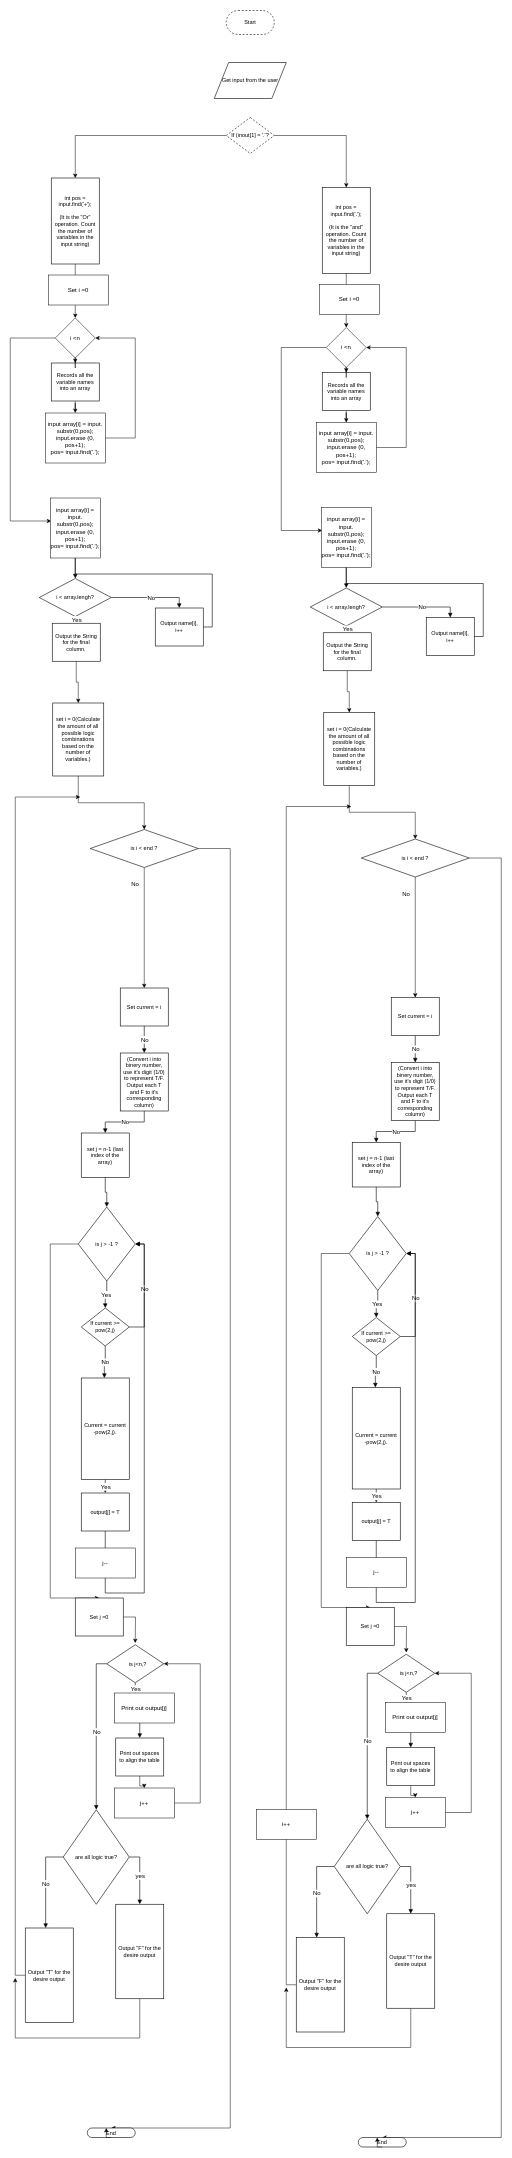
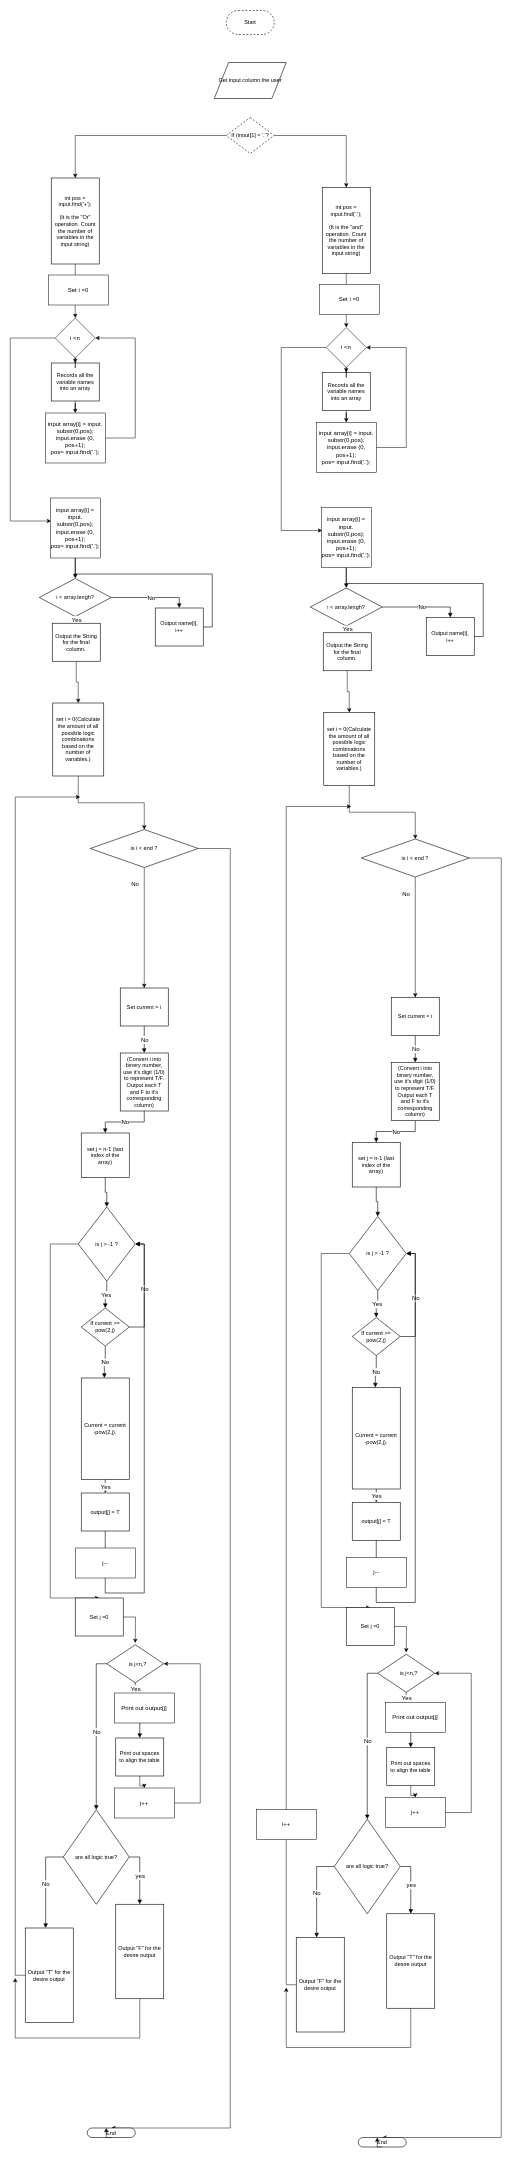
- <mxCell id="3" value="Get input from the user" style="html=1;whiteSpace=wrap;shape=parallelogram;perimeter=parallelogramPerimeter;anchorPointDirection=0;fontSize=11;fontColor=#000000;spacing=5;strokeOpacity=100;strokeWidth=1.2;" vertex="1" parent="1"><mxGeometry x="428" y="124" width="144" height="72" as="geometry" /></mxCell>
+ <mxCell id="3" value="Get input column the user" style="html=1;whiteSpace=wrap;shape=parallelogram;perimeter=parallelogramPerimeter;anchorPointDirection=0;fontSize=11;fontColor=#000000;spacing=5;strokeOpacity=100;strokeWidth=1.2;" vertex="1" parent="1"><mxGeometry x="428" y="124" width="144" height="72" as="geometry" /></mxCell>
